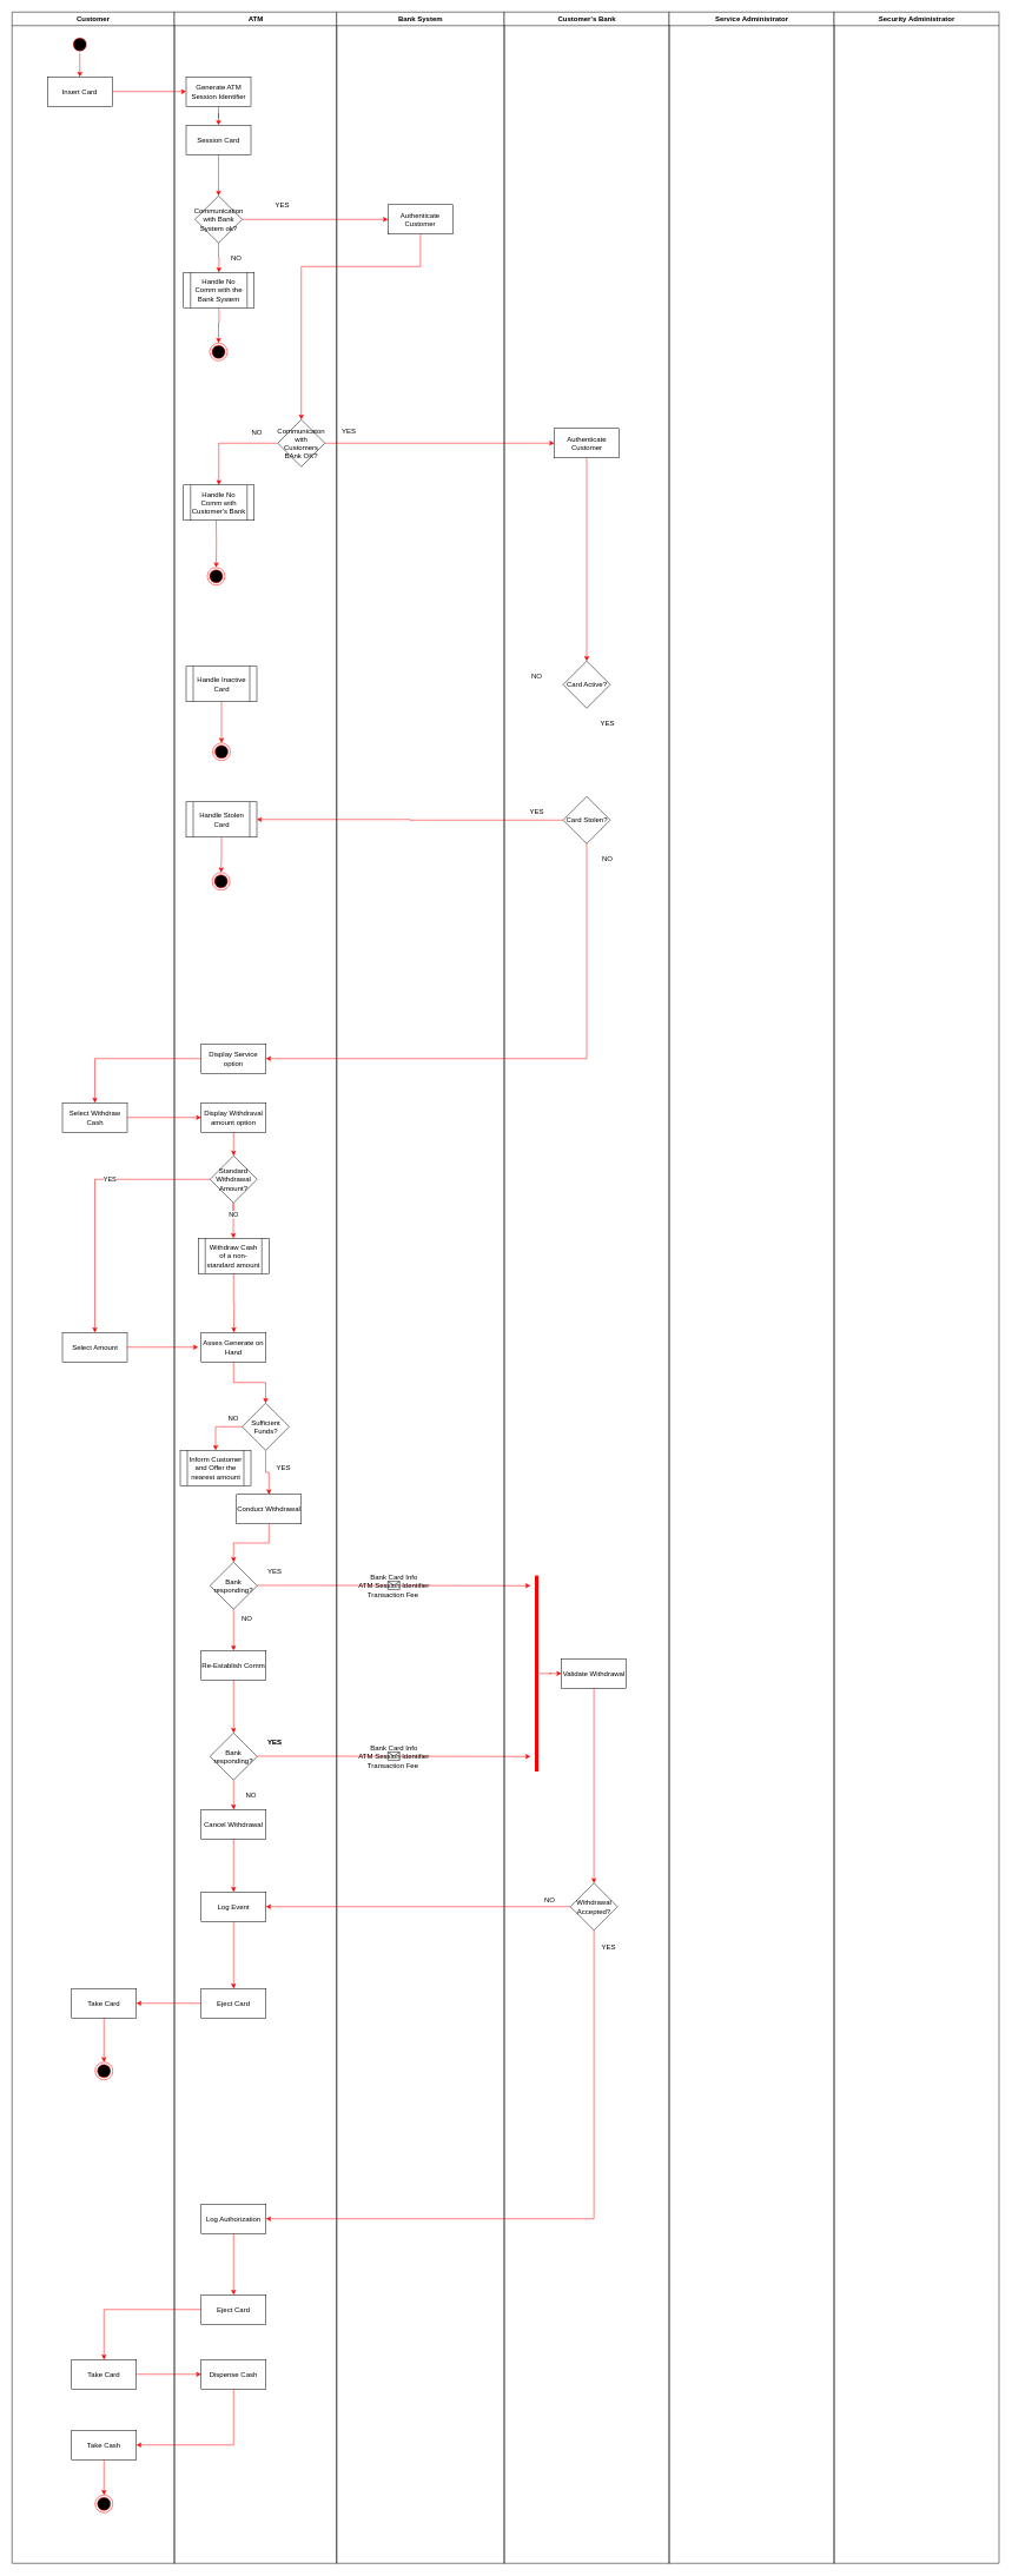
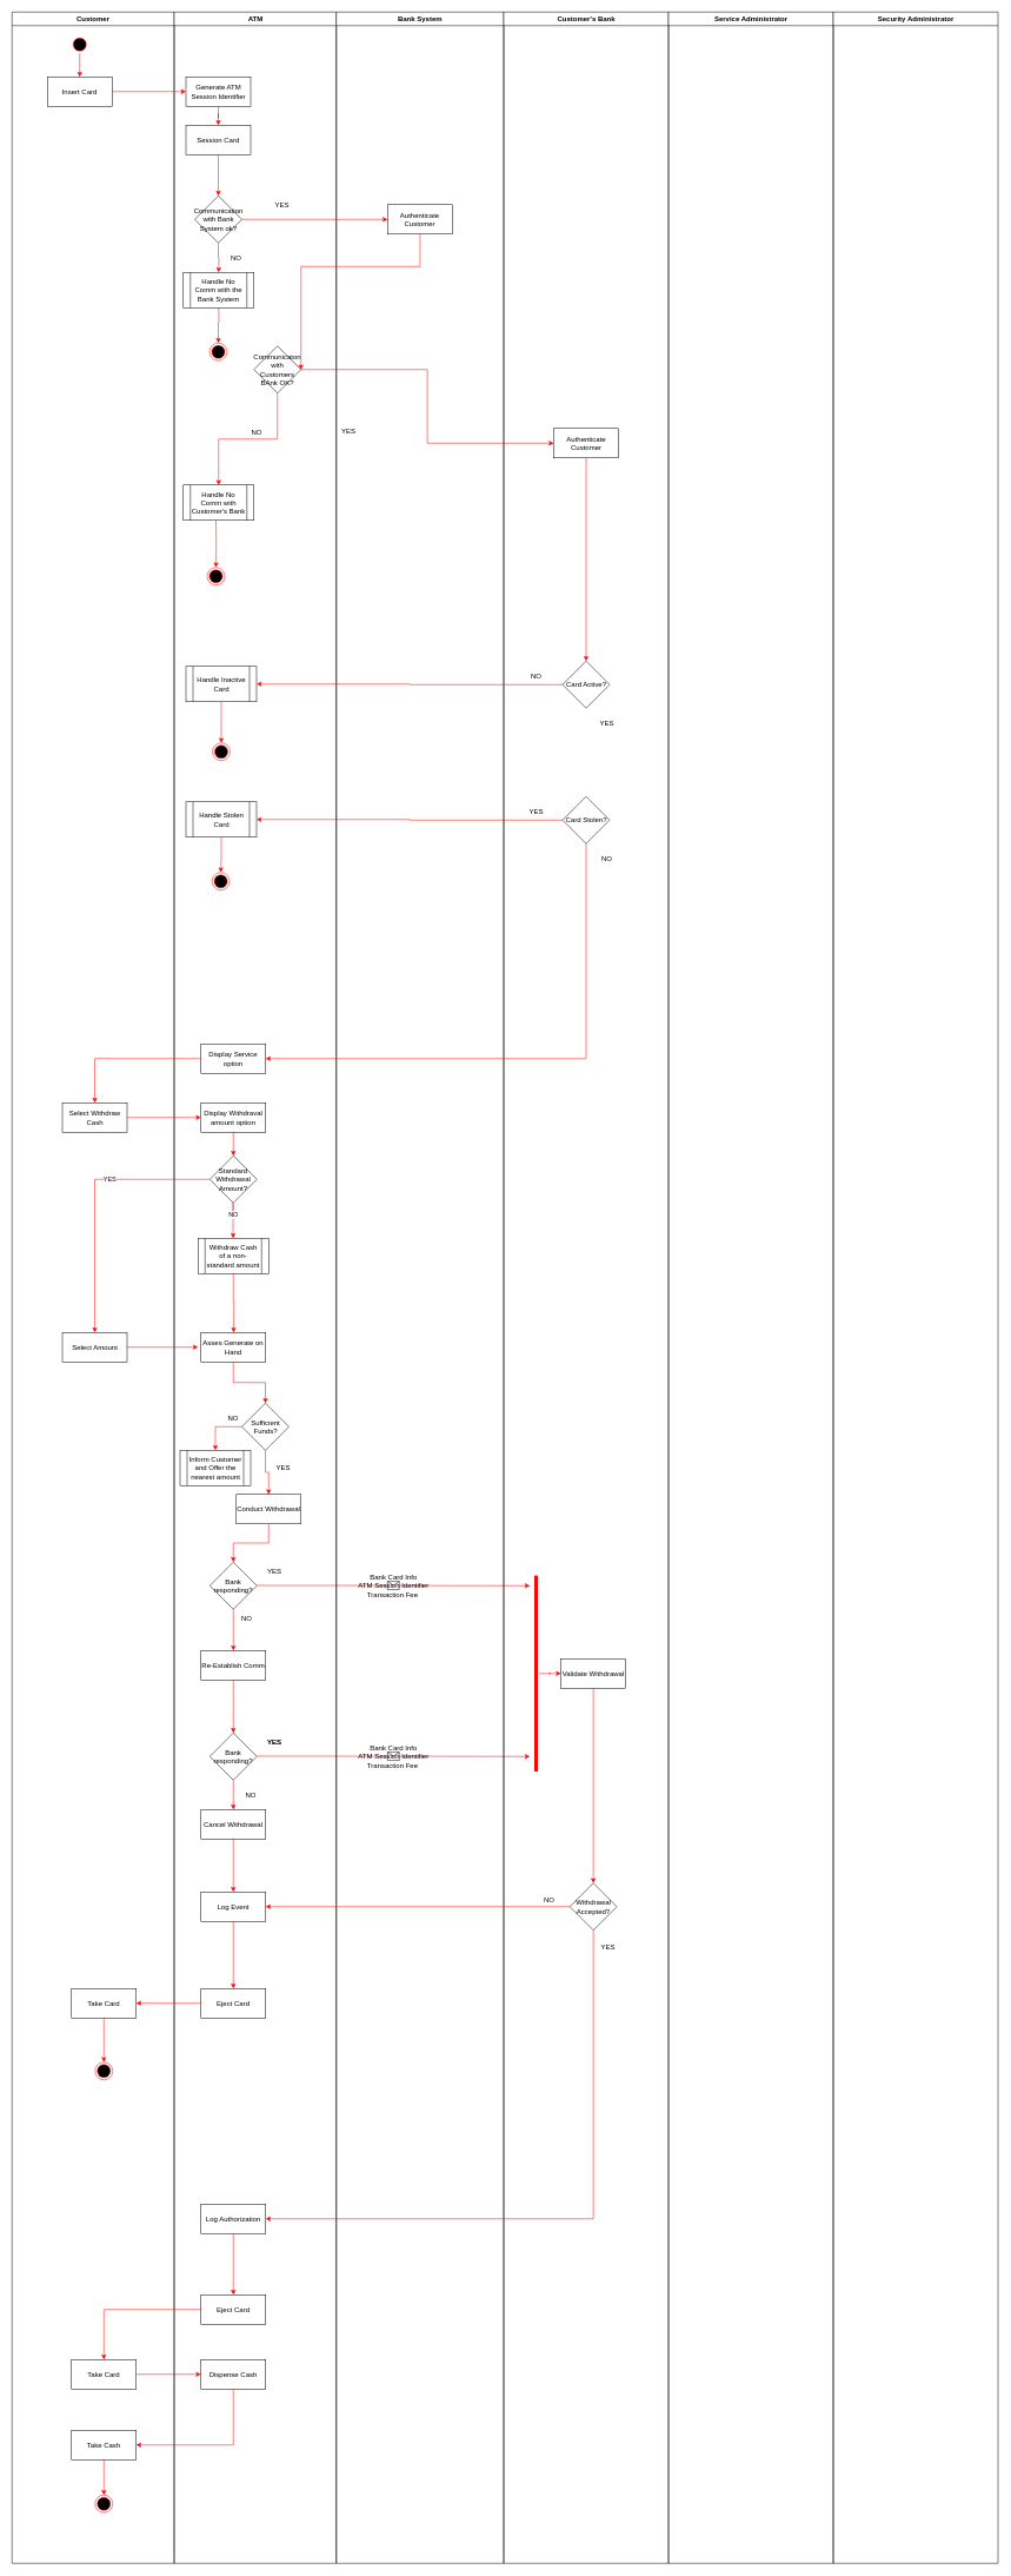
- <mxCell id="67" value="Communicaton with Customers BAnk OK?" style="rhombus;whiteSpace=wrap;html=1;" parent="15" vertex="1"><mxGeometry x="175.5" y="692" width="80" height="80" as="geometry" /></mxCell>
+ <mxCell id="67" value="Communicaton with Customers BAnk OK?" style="rhombus;whiteSpace=wrap;html=1;" parent="15" vertex="1"><mxGeometry x="135.5" y="567" width="80" height="80" as="geometry" /></mxCell>
+ <mxCell id="116" style="edgeStyle=orthogonalEdgeStyle;rounded=0;orthogonalLoop=1;jettySize=auto;html=1;entryX=1;entryY=0.5;entryDx=0;entryDy=0;strokeColor=#FF0000;" parent="1" source="87" target="74" edge="1"><mxGeometry relative="1" as="geometry" /></mxCell>
